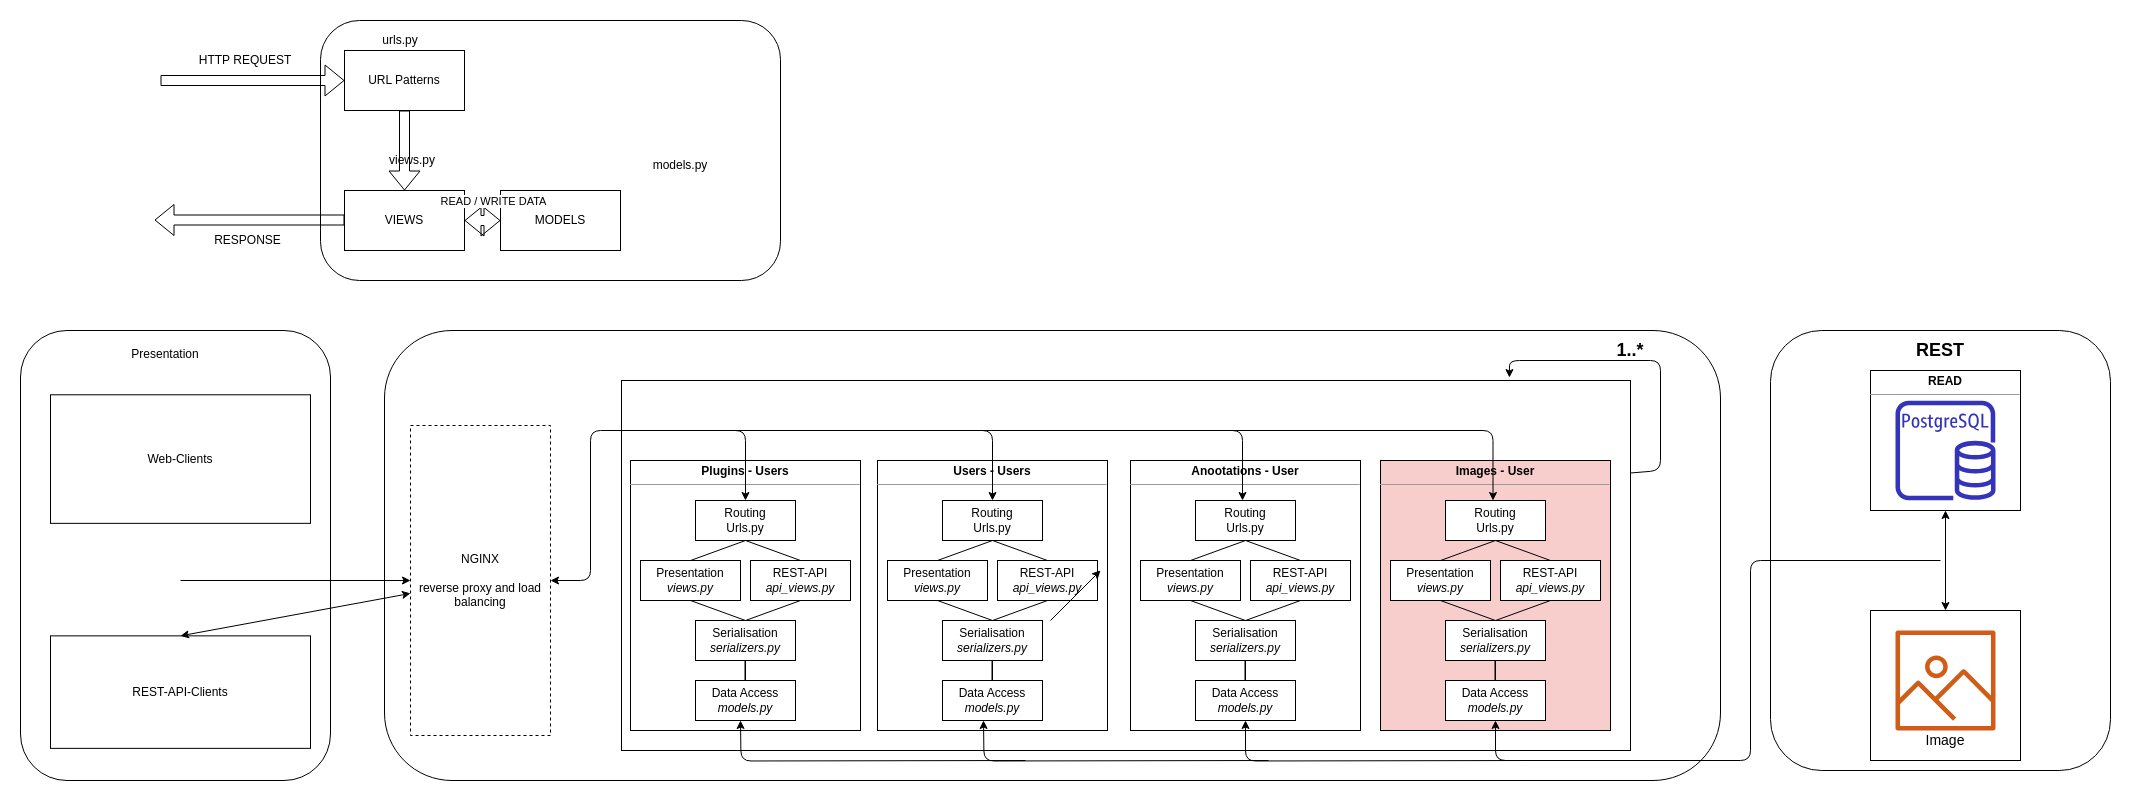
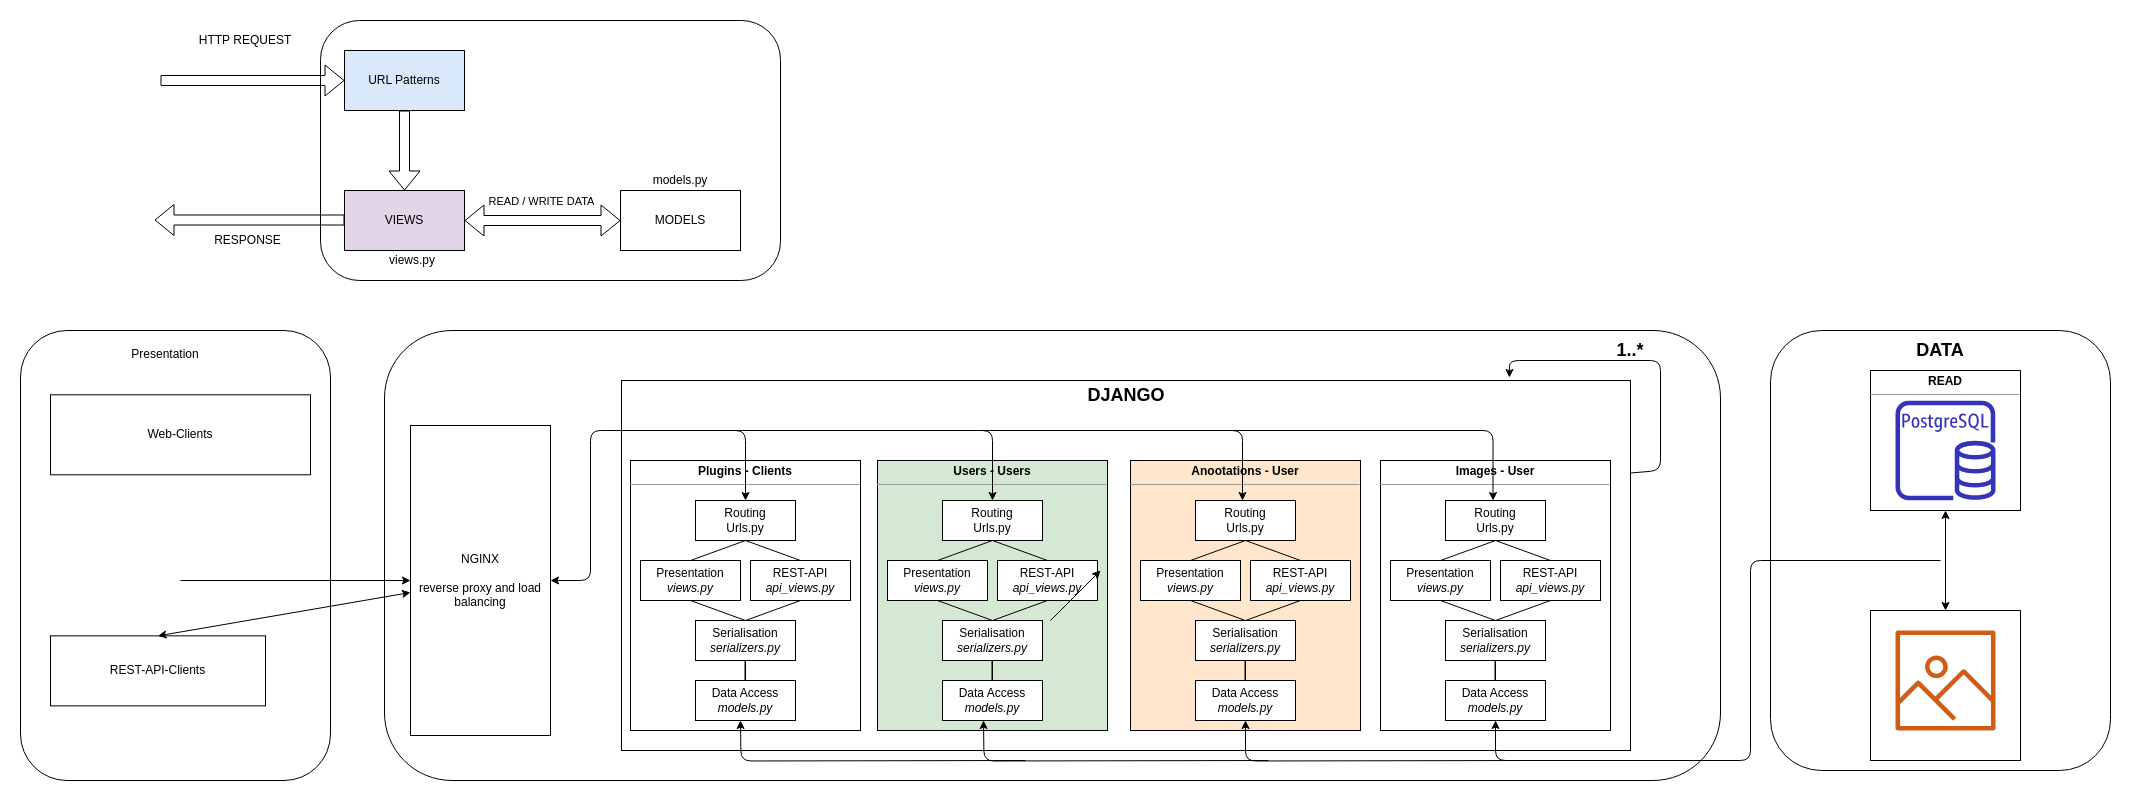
- <mxCell id="13" value="urls.py" style="text;html=1;strokeColor=none;fillColor=none;align=center;verticalAlign=middle;whiteSpace=wrap;rounded=0;" vertex="1" parent="1"><mxGeometry x="380" y="30" width="40" height="20" as="geometry" /></mxCell>
- <mxCell id="10" value="HTTP REQUEST" style="text;html=1;strokeColor=none;fillColor=none;align=center;verticalAlign=middle;whiteSpace=wrap;rounded=0;" vertex="1" parent="1"><mxGeometry x="190" y="50" width="110" height="20" as="geometry" /></mxCell>
+ <mxCell id="10" value="HTTP REQUEST" style="text;html=1;strokeColor=none;fillColor=none;align=center;verticalAlign=middle;whiteSpace=wrap;rounded=0;" vertex="1" parent="1"><mxGeometry x="190" y="30" width="110" height="20" as="geometry" /></mxCell>
- <mxCell id="3" value="URL Patterns" style="rounded=0;whiteSpace=wrap;html=1;" vertex="1" parent="1"><mxGeometry x="344" y="50" width="120" height="60" as="geometry" /></mxCell>
+ <mxCell id="3" value="URL Patterns" style="rounded=0;whiteSpace=wrap;html=1;fillColor=#dae8fc;" vertex="1" parent="1"><mxGeometry x="344" y="50" width="120" height="60" as="geometry" /></mxCell>
- <mxCell id="14" value="views.py" style="text;html=1;strokeColor=none;fillColor=none;align=center;verticalAlign=middle;whiteSpace=wrap;rounded=0;" vertex="1" parent="1"><mxGeometry x="384" y="150" width="56" height="20" as="geometry" /></mxCell>
+ <mxCell id="14" value="views.py" style="text;html=1;strokeColor=none;fillColor=none;align=center;verticalAlign=middle;whiteSpace=wrap;rounded=0;" vertex="1" parent="1"><mxGeometry x="384" y="250" width="56" height="20" as="geometry" /></mxCell>
- <mxCell id="15" value="models.py" style="text;html=1;strokeColor=none;fillColor=none;align=center;verticalAlign=middle;whiteSpace=wrap;rounded=0;" vertex="1" parent="1"><mxGeometry x="630" y="155" width="100" height="20" as="geometry" /></mxCell>
+ <mxCell id="15" value="models.py" style="text;html=1;strokeColor=none;fillColor=none;align=center;verticalAlign=middle;whiteSpace=wrap;rounded=0;" vertex="1" parent="1"><mxGeometry x="630" y="170" width="100" height="20" as="geometry" /></mxCell>
- <mxCell id="4" value="VIEWS" style="rounded=0;whiteSpace=wrap;html=1;" vertex="1" parent="1"><mxGeometry x="344" y="190" width="120" height="60" as="geometry" /></mxCell>
+ <mxCell id="4" value="VIEWS" style="rounded=0;whiteSpace=wrap;html=1;fillColor=#e1d5e7;" vertex="1" parent="1"><mxGeometry x="344" y="190" width="120" height="60" as="geometry" /></mxCell>
- <mxCell id="6" value="MODELS" style="rounded=0;whiteSpace=wrap;html=1;" vertex="1" parent="1"><mxGeometry x="500" y="190" width="120" height="60" as="geometry" /></mxCell>
+ <mxCell id="6" value="MODELS" style="rounded=0;whiteSpace=wrap;html=1;" vertex="1" parent="1"><mxGeometry x="620" y="190" width="120" height="60" as="geometry" /></mxCell>
- <mxCell id="88" value="&lt;font style=&quot;font-size: 18px&quot;&gt;&lt;b&gt;REST&lt;/b&gt;&lt;/font&gt;" style="text;html=1;strokeColor=none;fillColor=none;align=center;verticalAlign=middle;whiteSpace=wrap;rounded=0;" vertex="1" parent="1"><mxGeometry x="1900" y="340" width="80" height="20" as="geometry" /></mxCell>
+ <mxCell id="88" value="&lt;font style=&quot;font-size: 18px&quot;&gt;&lt;b&gt;DATA&lt;/b&gt;&lt;/font&gt;" style="text;html=1;strokeColor=none;fillColor=none;align=center;verticalAlign=middle;whiteSpace=wrap;rounded=0;" vertex="1" parent="1"><mxGeometry x="1900" y="340" width="80" height="20" as="geometry" /></mxCell>
+ <mxCell id="79" value="&lt;font style=&quot;font-size: 18px&quot;&gt;&lt;b&gt;DJANGO&lt;/b&gt;&lt;/font&gt;" style="text;html=1;strokeColor=none;fillColor=none;align=center;verticalAlign=middle;whiteSpace=wrap;rounded=0;" vertex="1" parent="1"><mxGeometry x="1060.5" y="385" width="130" height="20" as="geometry" /></mxCell>
- <mxCell id="76" value="Web-Clients" style="rounded=0;whiteSpace=wrap;html=1;" vertex="1" parent="73"><mxGeometry x="30" y="64.286" width="260" height="128.571" as="geometry" /></mxCell>
+ <mxCell id="76" value="Web-Clients" style="rounded=0;whiteSpace=wrap;html=1;" vertex="1" parent="73"><mxGeometry x="30" y="64.286" width="260" height="80" as="geometry" /></mxCell>
- <mxCell id="21" value="&lt;p style=&quot;margin: 0px ; margin-top: 4px ; text-align: center&quot;&gt;&lt;b&gt;Plugins - Users&lt;/b&gt;&lt;/p&gt;&lt;hr size=&quot;1&quot;&gt;&lt;div style=&quot;height: 2px&quot;&gt;&lt;br&gt;&lt;/div&gt;" style="verticalAlign=top;align=left;overflow=fill;fontSize=12;fontFamily=Helvetica;html=1;" vertex="1" parent="20"><mxGeometry width="230" height="270" as="geometry" /></mxCell>
+ <mxCell id="21" value="&lt;p style=&quot;margin: 0px ; margin-top: 4px ; text-align: center&quot;&gt;&lt;b&gt;Plugins - Clients&lt;/b&gt;&lt;/p&gt;&lt;hr size=&quot;1&quot;&gt;&lt;div style=&quot;height: 2px&quot;&gt;&lt;br&gt;&lt;/div&gt;" style="verticalAlign=top;align=left;overflow=fill;fontSize=12;fontFamily=Helvetica;html=1;" vertex="1" parent="20"><mxGeometry width="230" height="270" as="geometry" /></mxCell>
- <mxCell id="18" value="NGINX&lt;br&gt;&lt;br&gt;reverse proxy and load balancing" style="rounded=0;whiteSpace=wrap;html=1;dashed=1;" vertex="1" parent="1"><mxGeometry x="410" y="425" width="140" height="310" as="geometry" /></mxCell>
+ <mxCell id="18" value="NGINX&lt;br&gt;&lt;br&gt;reverse proxy and load balancing" style="rounded=0;whiteSpace=wrap;html=1;" vertex="1" parent="1"><mxGeometry x="410" y="425" width="140" height="310" as="geometry" /></mxCell>
- <mxCell id="34" value="&lt;p style=&quot;margin: 0px ; margin-top: 4px ; text-align: center&quot;&gt;&lt;b&gt;Users - Users&lt;/b&gt;&lt;/p&gt;&lt;hr size=&quot;1&quot;&gt;&lt;div style=&quot;height: 2px&quot;&gt;&lt;br&gt;&lt;/div&gt;" style="verticalAlign=top;align=left;overflow=fill;fontSize=12;fontFamily=Helvetica;html=1;" vertex="1" parent="33"><mxGeometry width="230" height="270" as="geometry" /></mxCell>
+ <mxCell id="34" value="&lt;p style=&quot;margin: 0px ; margin-top: 4px ; text-align: center&quot;&gt;&lt;b&gt;Users - Users&lt;/b&gt;&lt;/p&gt;&lt;hr size=&quot;1&quot;&gt;&lt;div style=&quot;height: 2px&quot;&gt;&lt;br&gt;&lt;/div&gt;" style="verticalAlign=top;align=left;overflow=fill;fontSize=12;fontFamily=Helvetica;html=1;fillColor=#d5e8d4;" vertex="1" parent="33"><mxGeometry width="230" height="270" as="geometry" /></mxCell>
- <mxCell id="47" value="&lt;p style=&quot;margin: 0px ; margin-top: 4px ; text-align: center&quot;&gt;&lt;b&gt;Anootations - User&lt;/b&gt;&lt;/p&gt;&lt;hr size=&quot;1&quot;&gt;&lt;div style=&quot;height: 2px&quot;&gt;&lt;br&gt;&lt;/div&gt;" style="verticalAlign=top;align=left;overflow=fill;fontSize=12;fontFamily=Helvetica;html=1;" vertex="1" parent="46"><mxGeometry width="230" height="270" as="geometry" /></mxCell>
+ <mxCell id="47" value="&lt;p style=&quot;margin: 0px ; margin-top: 4px ; text-align: center&quot;&gt;&lt;b&gt;Anootations - User&lt;/b&gt;&lt;/p&gt;&lt;hr size=&quot;1&quot;&gt;&lt;div style=&quot;height: 2px&quot;&gt;&lt;br&gt;&lt;/div&gt;" style="verticalAlign=top;align=left;overflow=fill;fontSize=12;fontFamily=Helvetica;html=1;fillColor=#ffe6cc;" vertex="1" parent="46"><mxGeometry width="230" height="270" as="geometry" /></mxCell>
- <mxCell id="60" value="&lt;p style=&quot;margin: 0px ; margin-top: 4px ; text-align: center&quot;&gt;&lt;b&gt;Images - User&lt;/b&gt;&lt;/p&gt;&lt;hr size=&quot;1&quot;&gt;&lt;div style=&quot;height: 2px&quot;&gt;&lt;br&gt;&lt;/div&gt;" style="verticalAlign=top;align=left;overflow=fill;fontSize=12;fontFamily=Helvetica;html=1;fillColor=#f8cecc;" vertex="1" parent="59"><mxGeometry width="230" height="270" as="geometry" /></mxCell>
+ <mxCell id="60" value="&lt;p style=&quot;margin: 0px ; margin-top: 4px ; text-align: center&quot;&gt;&lt;b&gt;Images - User&lt;/b&gt;&lt;/p&gt;&lt;hr size=&quot;1&quot;&gt;&lt;div style=&quot;height: 2px&quot;&gt;&lt;br&gt;&lt;/div&gt;" style="verticalAlign=top;align=left;overflow=fill;fontSize=12;fontFamily=Helvetica;html=1;" vertex="1" parent="59"><mxGeometry width="230" height="270" as="geometry" /></mxCell>
- <mxCell id="77" value="REST-API-Clients" style="rounded=0;whiteSpace=wrap;html=1;" vertex="1" parent="73"><mxGeometry x="30" y="305.357" width="260" height="112.5" as="geometry" /></mxCell>
+ <mxCell id="77" value="REST-API-Clients" style="rounded=0;whiteSpace=wrap;html=1;" vertex="1" parent="73"><mxGeometry x="30" y="305.357" width="215" height="70" as="geometry" /></mxCell>
- <mxCell id="87" value="&lt;font style=&quot;font-size: 14px&quot;&gt;Image&lt;/font&gt;" style="text;html=1;strokeColor=none;fillColor=none;align=center;verticalAlign=middle;whiteSpace=wrap;rounded=0;" vertex="1" parent="84"><mxGeometry x="40" y="120" width="70" height="20" as="geometry" /></mxCell>
